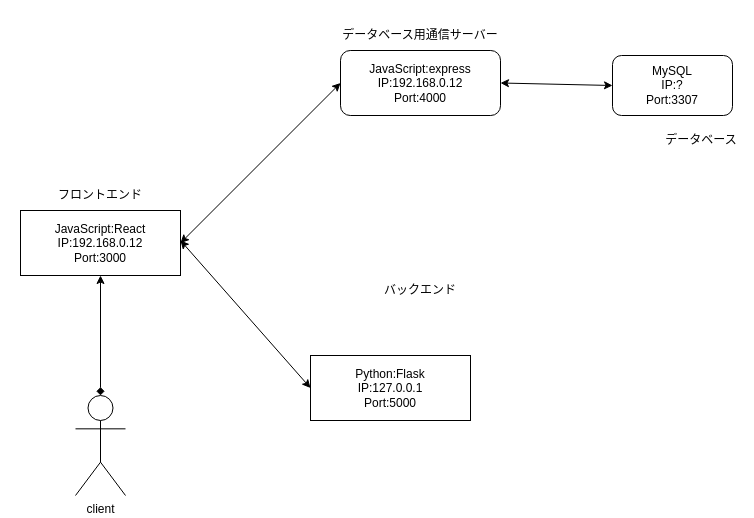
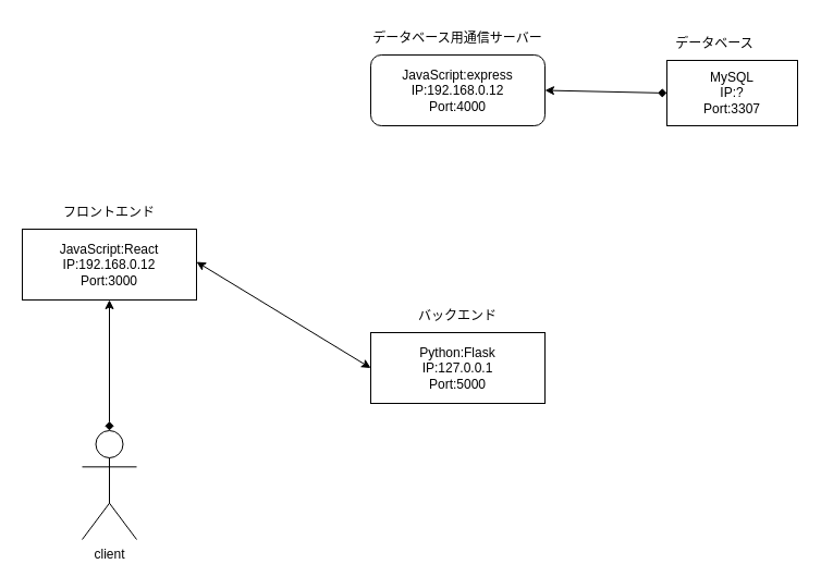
- <mxCell id="6" value="" style="endArrow=classic;startArrow=classic;html=1;rounded=0;exitX=1;exitY=0.5;exitDx=0;exitDy=0;entryX=0;entryY=0.5;entryDx=0;entryDy=0;" edge="1" parent="1" source="4" target="2"><mxGeometry width="50" height="50" relative="1" as="geometry"><mxPoint x="520" y="185" as="sourcePoint" /><mxPoint x="570" y="135" as="targetPoint" /></mxGeometry></mxCell>
+ <mxCell id="6" value="" style="endArrow=diamond;startArrow=classic;html=1;rounded=0;exitX=1;exitY=0.5;exitDx=0;exitDy=0;entryX=0;entryY=0.5;entryDx=0;entryDy=0;" edge="1" parent="1" source="4" target="2"><mxGeometry width="50" height="50" relative="1" as="geometry"><mxPoint x="520" y="185" as="sourcePoint" /><mxPoint x="570" y="135" as="targetPoint" /></mxGeometry></mxCell>
- <mxCell id="2" value="MySQL&lt;div&gt;IP:?&lt;/div&gt;&lt;div&gt;Port:3307&lt;/div&gt;" style="whiteSpace=wrap;html=1;rounded=1;" vertex="1" parent="1"><mxGeometry x="612" y="55" width="120" height="60" as="geometry" /></mxCell>
+ <mxCell id="2" value="MySQL&lt;div&gt;IP:?&lt;/div&gt;&lt;div&gt;Port:3307&lt;/div&gt;" style="rounded=0;whiteSpace=wrap;html=1;" vertex="1" parent="1"><mxGeometry x="612" y="55" width="120" height="60" as="geometry" /></mxCell>
- <mxCell id="3" value="データベース" style="text;html=1;align=center;verticalAlign=middle;whiteSpace=wrap;rounded=0;" vertex="1" parent="1"><mxGeometry x="657" y="125" width="88" height="30" as="geometry" /></mxCell>
+ <mxCell id="3" value="データベース" style="text;html=1;align=center;verticalAlign=middle;whiteSpace=wrap;rounded=0;" vertex="1" parent="1"><mxGeometry x="612" y="25" width="88" height="30" as="geometry" /></mxCell>
- <mxCell id="9" value="" style="endArrow=classic;startArrow=classic;html=1;rounded=0;exitX=1;exitY=0.5;exitDx=0;exitDy=0;entryX=0;entryY=0.5;entryDx=0;entryDy=0;" edge="1" parent="1" source="7" target="4"><mxGeometry width="50" height="50" relative="1" as="geometry"><mxPoint x="510" y="93" as="sourcePoint" /><mxPoint x="622" y="95" as="targetPoint" /></mxGeometry></mxCell>
- <mxCell id="10" value="&lt;div&gt;Python:Flask&lt;/div&gt;&lt;div&gt;IP:127.0.0.1&lt;/div&gt;&lt;div&gt;Port:&lt;span style=&quot;background-color: initial;&quot;&gt;5000&lt;/span&gt;&lt;/div&gt;" style="rounded=0;whiteSpace=wrap;html=1;" vertex="1" parent="1"><mxGeometry x="310" y="355" width="160" height="65" as="geometry" /></mxCell>
+ <mxCell id="10" value="&lt;div&gt;Python:Flask&lt;/div&gt;&lt;div&gt;IP:127.0.0.1&lt;/div&gt;&lt;div&gt;Port:&lt;span style=&quot;background-color: initial;&quot;&gt;5000&lt;/span&gt;&lt;/div&gt;" style="rounded=0;whiteSpace=wrap;html=1;" vertex="1" parent="1"><mxGeometry x="340" y="305" width="160" height="65" as="geometry" /></mxCell>
